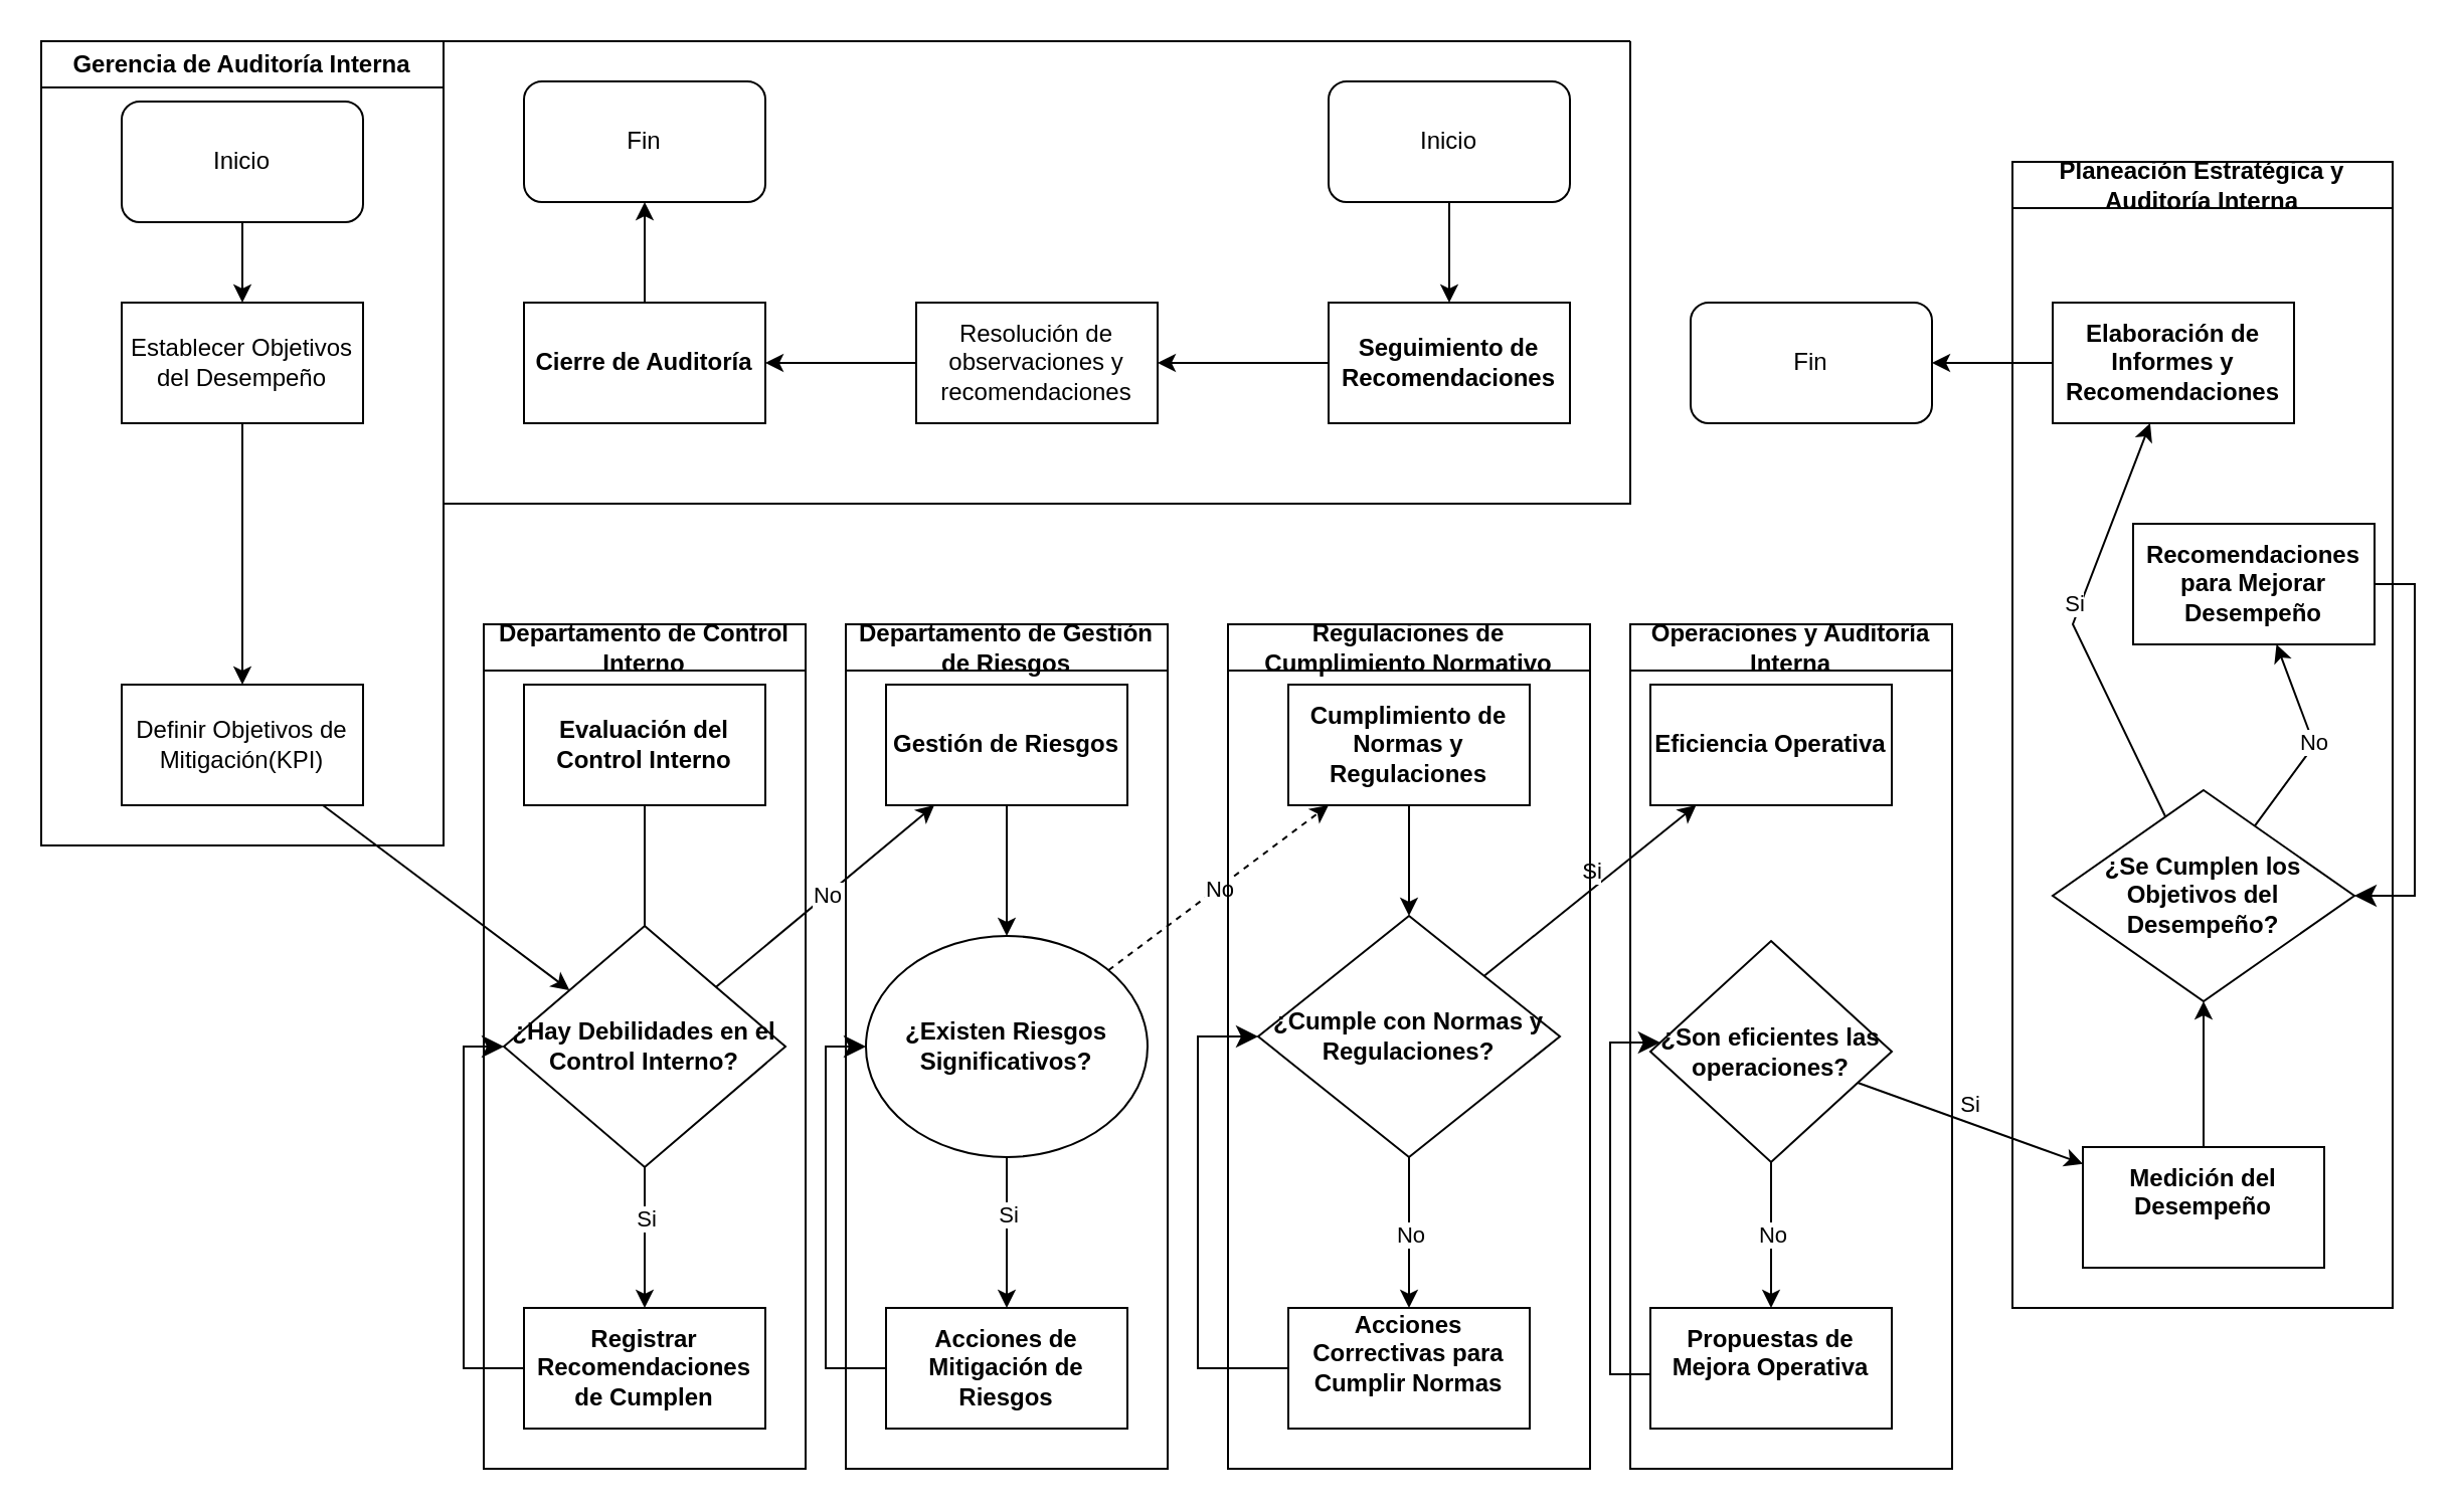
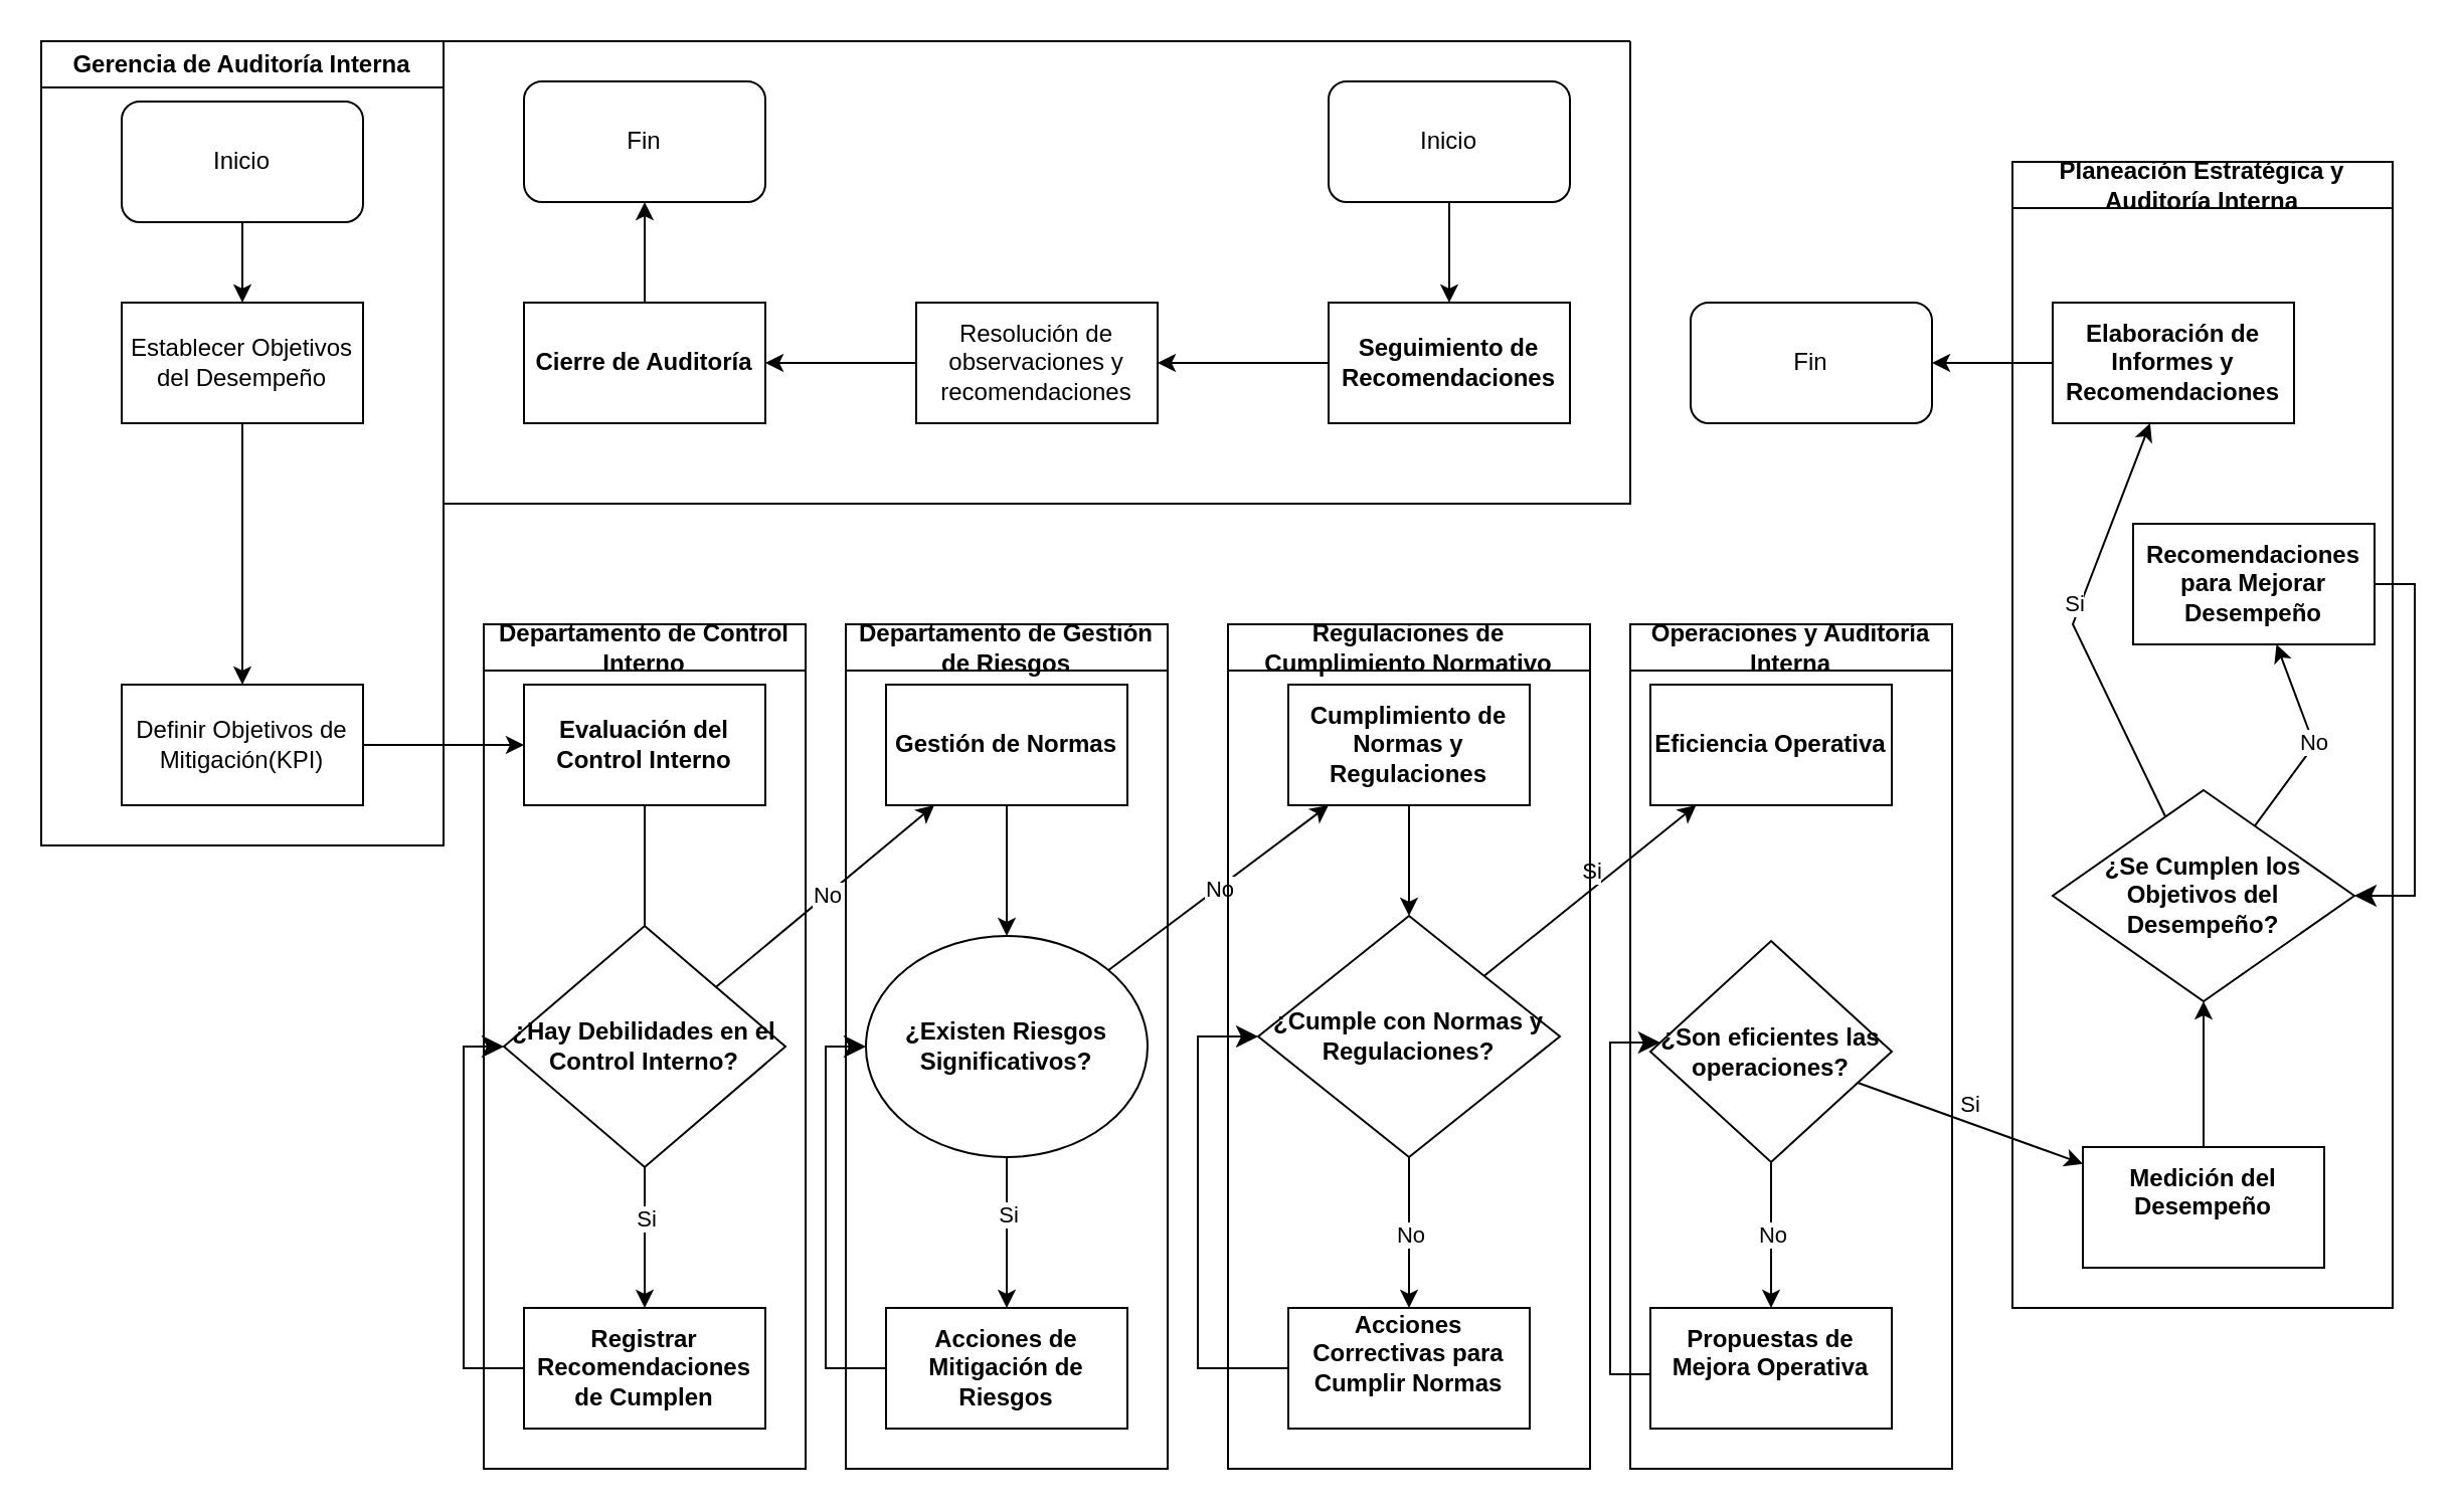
- <mxCell id="16" value="&lt;span class=&quot;notion-enable-hover&quot; data-token-index=&quot;0&quot; style=&quot;font-weight:600&quot;&gt;Gestión de Riesgos&lt;/span&gt;" style="rounded=0;whiteSpace=wrap;html=1;" parent="1" vertex="1"><mxGeometry x="440" y="340" width="120" height="60" as="geometry" /></mxCell>
+ <mxCell id="16" value="&lt;span class=&quot;notion-enable-hover&quot; data-token-index=&quot;0&quot; style=&quot;font-weight:600&quot;&gt;Gestión de Normas&lt;/span&gt;" style="rounded=0;whiteSpace=wrap;html=1;" parent="1" vertex="1"><mxGeometry x="440" y="340" width="120" height="60" as="geometry" /></mxCell>
- <mxCell id="17" value="" style="endArrow=classic;html=1;rounded=0;dashed=1;" parent="1" source="50" target="15" edge="1"><mxGeometry relative="1" as="geometry"><mxPoint x="370" y="505" as="sourcePoint" /><mxPoint x="522" y="410" as="targetPoint" /></mxGeometry></mxCell>
+ <mxCell id="17" value="" style="endArrow=classic;html=1;rounded=0;" parent="1" source="50" target="15" edge="1"><mxGeometry relative="1" as="geometry"><mxPoint x="370" y="505" as="sourcePoint" /><mxPoint x="522" y="410" as="targetPoint" /></mxGeometry></mxCell>
- <mxCell id="6" value="" style="endArrow=classic;html=1;rounded=0;" parent="1" source="45" target="5" edge="1"><mxGeometry width="50" height="50" relative="1" as="geometry"><mxPoint x="550" y="230" as="sourcePoint" /><mxPoint x="600" y="180" as="targetPoint" /></mxGeometry></mxCell>
+ <mxCell id="6" value="" style="endArrow=classic;html=1;rounded=0;" parent="1" source="45" target="4" edge="1"><mxGeometry width="50" height="50" relative="1" as="geometry"><mxPoint x="550" y="230" as="sourcePoint" /><mxPoint x="600" y="180" as="targetPoint" /></mxGeometry></mxCell>
